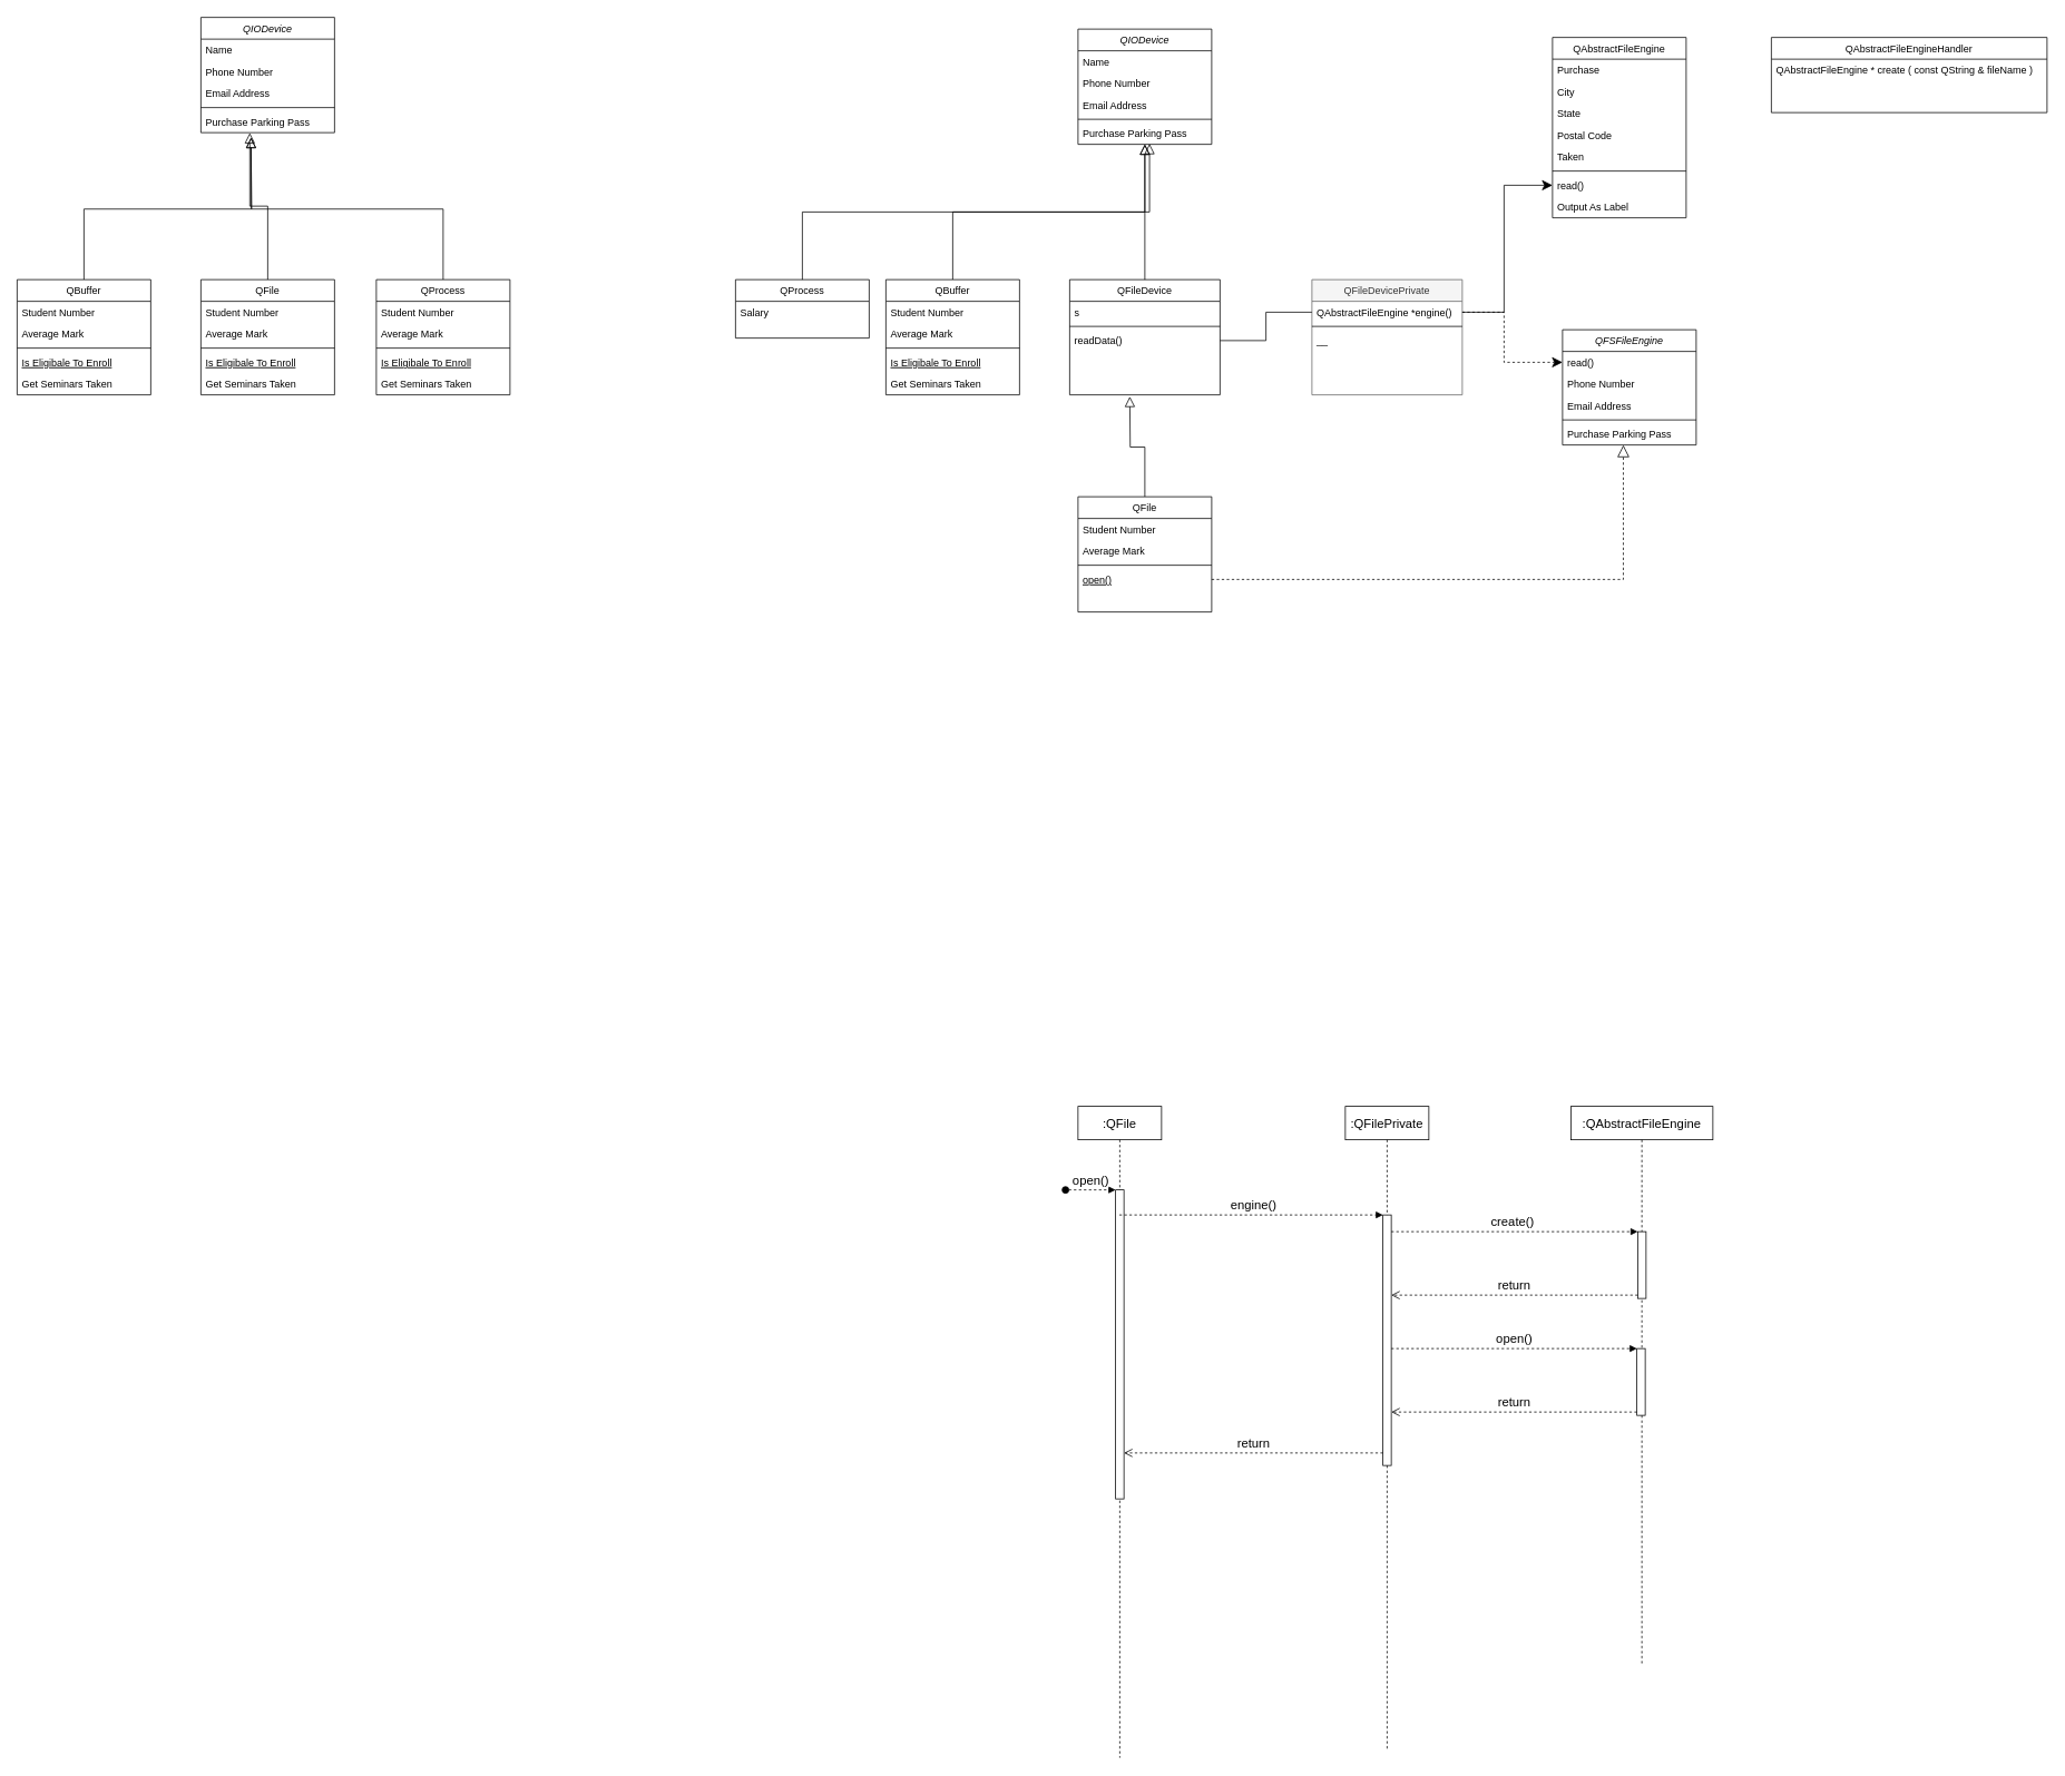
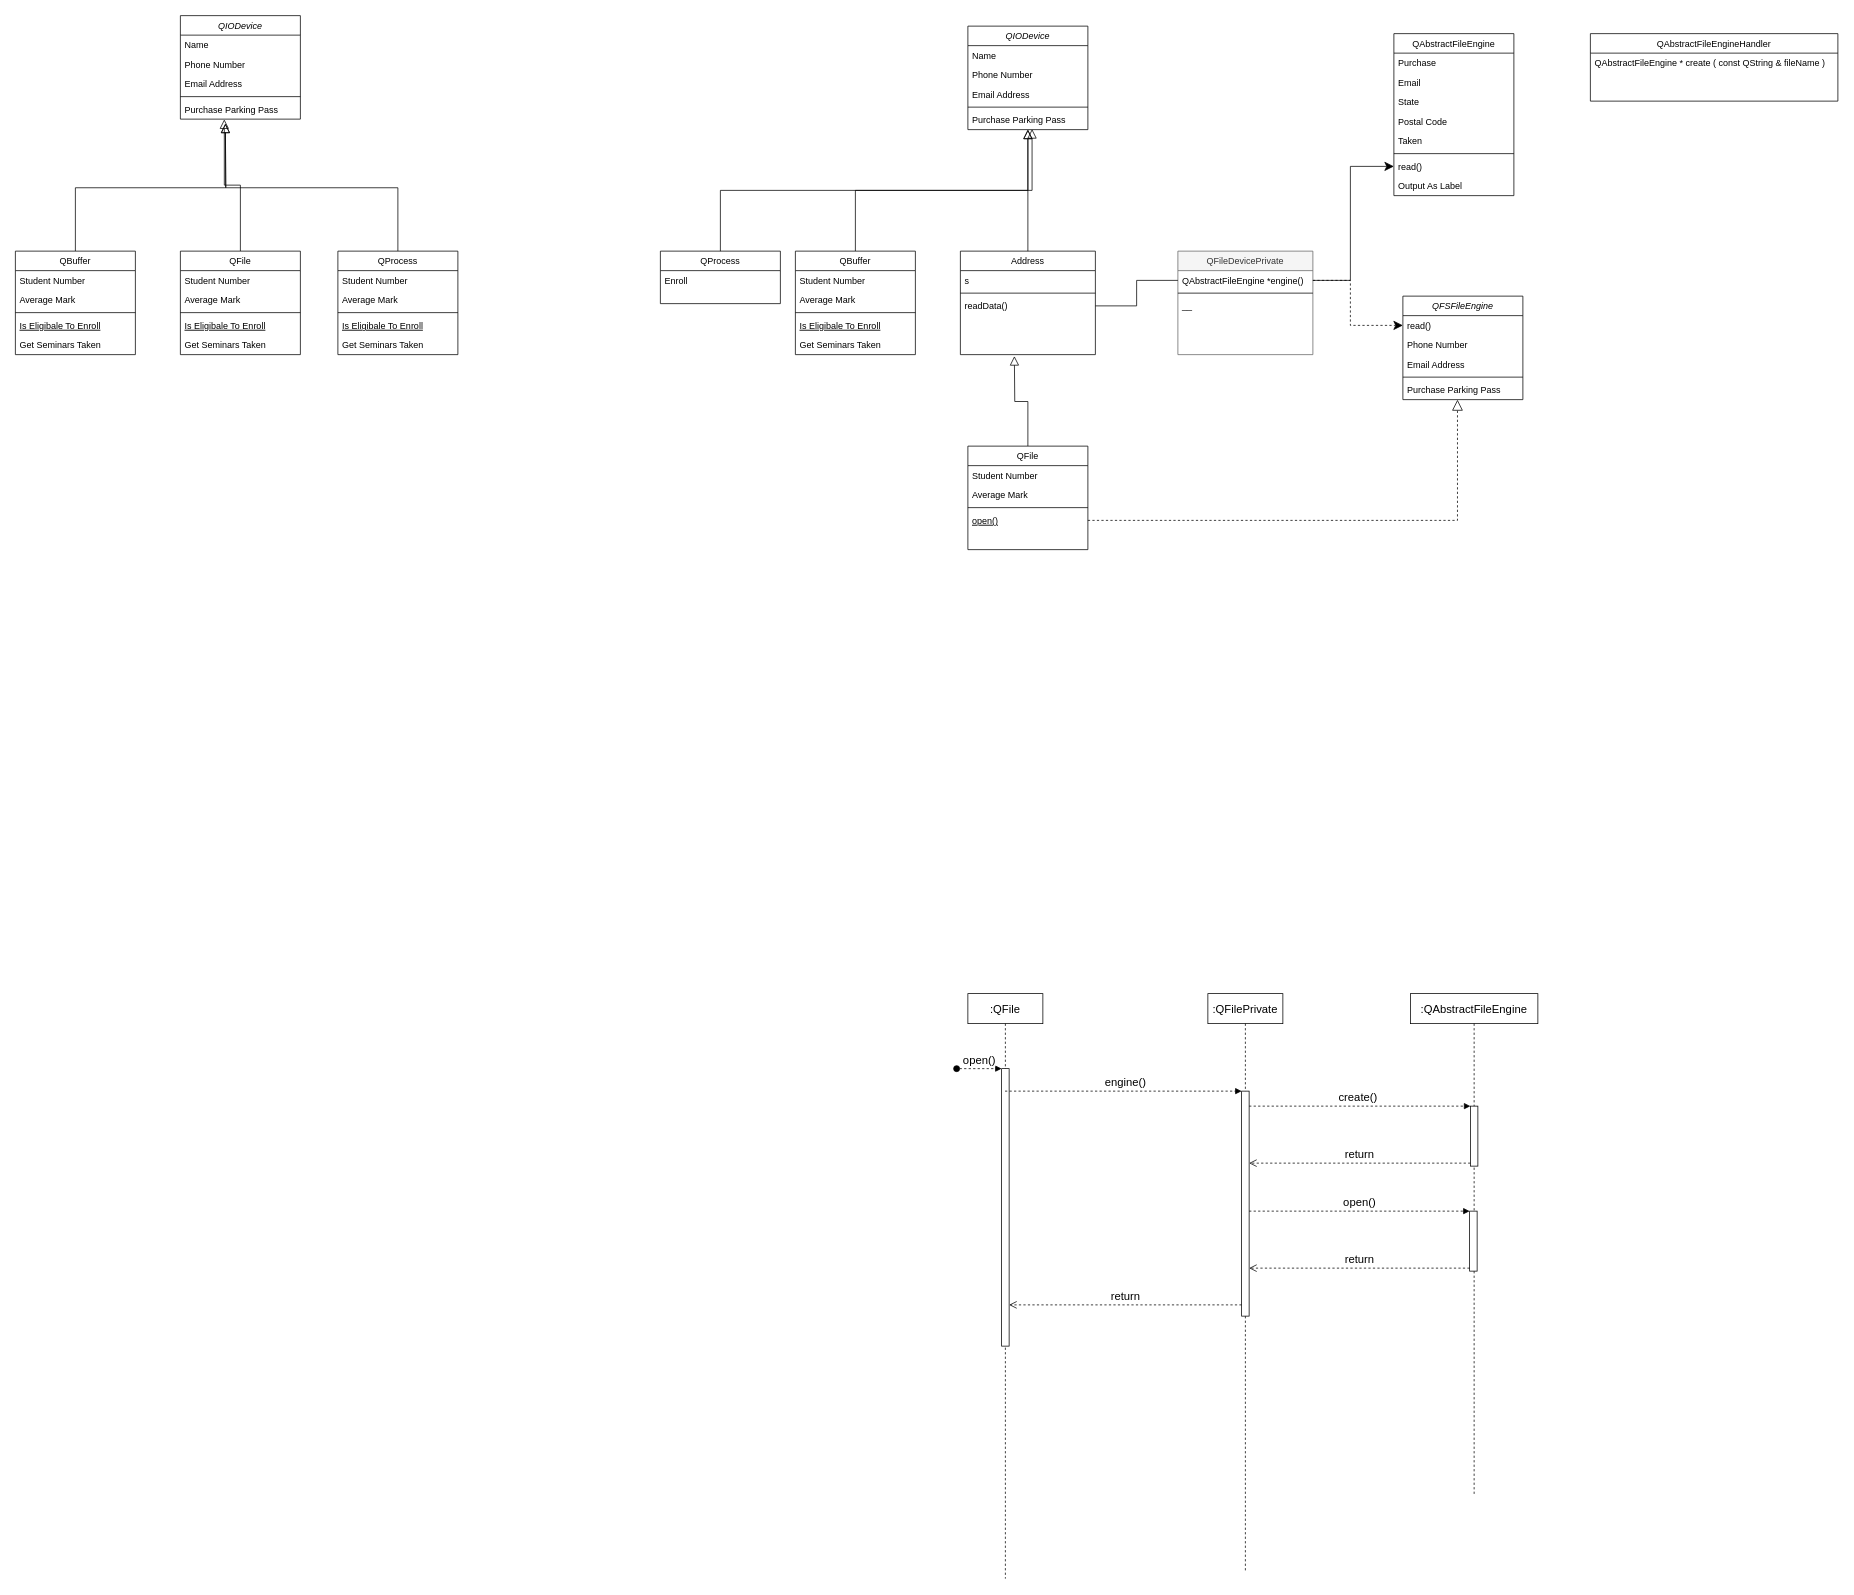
- <mxCell id="18" value="City" style="text;align=left;verticalAlign=top;spacingLeft=4;spacingRight=4;overflow=hidden;rotatable=0;points=[[0,0.5],[1,0.5]];portConstraint=eastwest;rounded=0;shadow=0;html=0;" parent="16" vertex="1"><mxGeometry y="52" width="160" height="26" as="geometry" /></mxCell>
+ <mxCell id="18" value="Email" style="text;align=left;verticalAlign=top;spacingLeft=4;spacingRight=4;overflow=hidden;rotatable=0;points=[[0,0.5],[1,0.5]];portConstraint=eastwest;rounded=0;shadow=0;html=0;" parent="16" vertex="1"><mxGeometry y="52" width="160" height="26" as="geometry" /></mxCell>
- <mxCell id="8" value="QFileDevice" style="swimlane;fontStyle=0;align=center;verticalAlign=top;childLayout=stackLayout;horizontal=1;startSize=26;horizontalStack=0;resizeParent=1;resizeLast=0;collapsible=1;marginBottom=0;rounded=0;shadow=0;strokeWidth=1;" parent="1" vertex="1"><mxGeometry x="1280" y="334" width="180" height="138" as="geometry"><mxRectangle x="130" y="380" width="160" height="26" as="alternateBounds" /></mxGeometry></mxCell>
+ <mxCell id="8" value="Address" style="swimlane;fontStyle=0;align=center;verticalAlign=top;childLayout=stackLayout;horizontal=1;startSize=26;horizontalStack=0;resizeParent=1;resizeLast=0;collapsible=1;marginBottom=0;rounded=0;shadow=0;strokeWidth=1;" parent="1" vertex="1"><mxGeometry x="1280" y="334" width="180" height="138" as="geometry"><mxRectangle x="130" y="380" width="160" height="26" as="alternateBounds" /></mxGeometry></mxCell>
- <mxCell id="14" value="Salary" style="text;align=left;verticalAlign=top;spacingLeft=4;spacingRight=4;overflow=hidden;rotatable=0;points=[[0,0.5],[1,0.5]];portConstraint=eastwest;" parent="13" vertex="1"><mxGeometry y="26" width="160" height="26" as="geometry" /></mxCell>
+ <mxCell id="14" value="Enroll" style="text;align=left;verticalAlign=top;spacingLeft=4;spacingRight=4;overflow=hidden;rotatable=0;points=[[0,0.5],[1,0.5]];portConstraint=eastwest;" parent="13" vertex="1"><mxGeometry y="26" width="160" height="26" as="geometry" /></mxCell>
